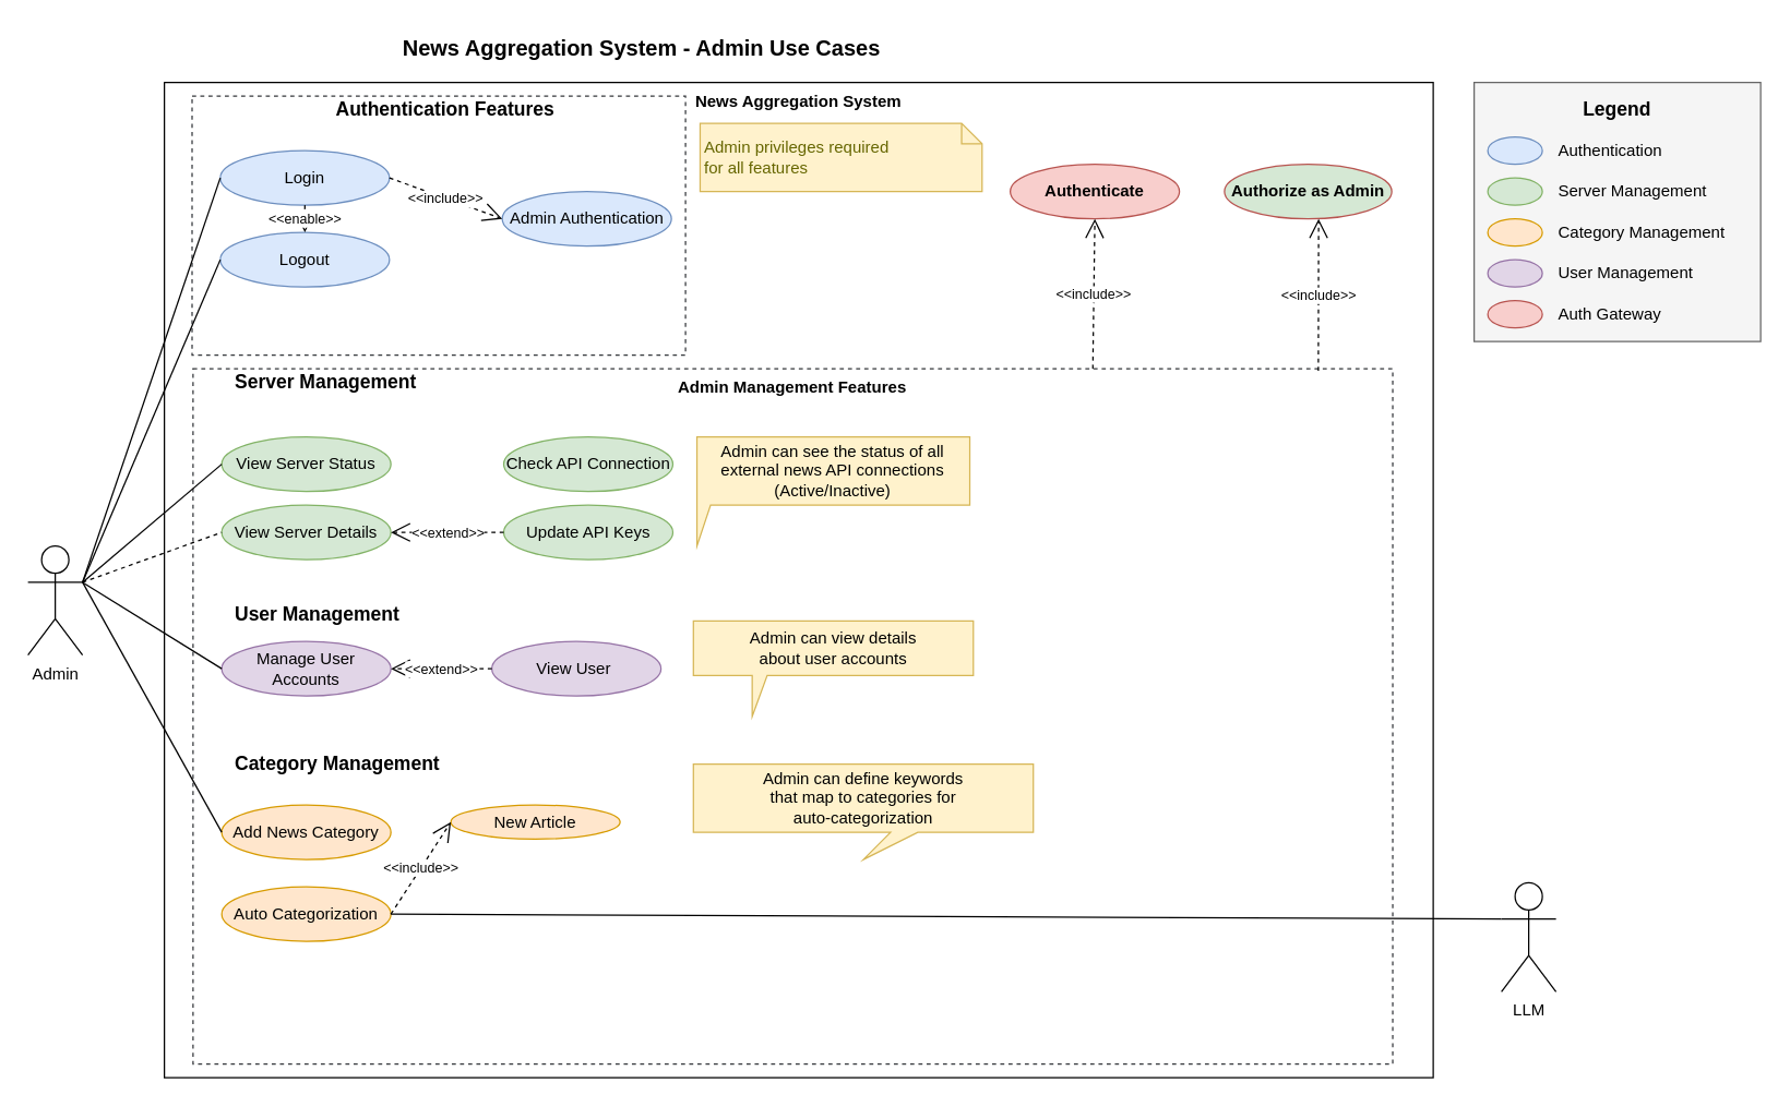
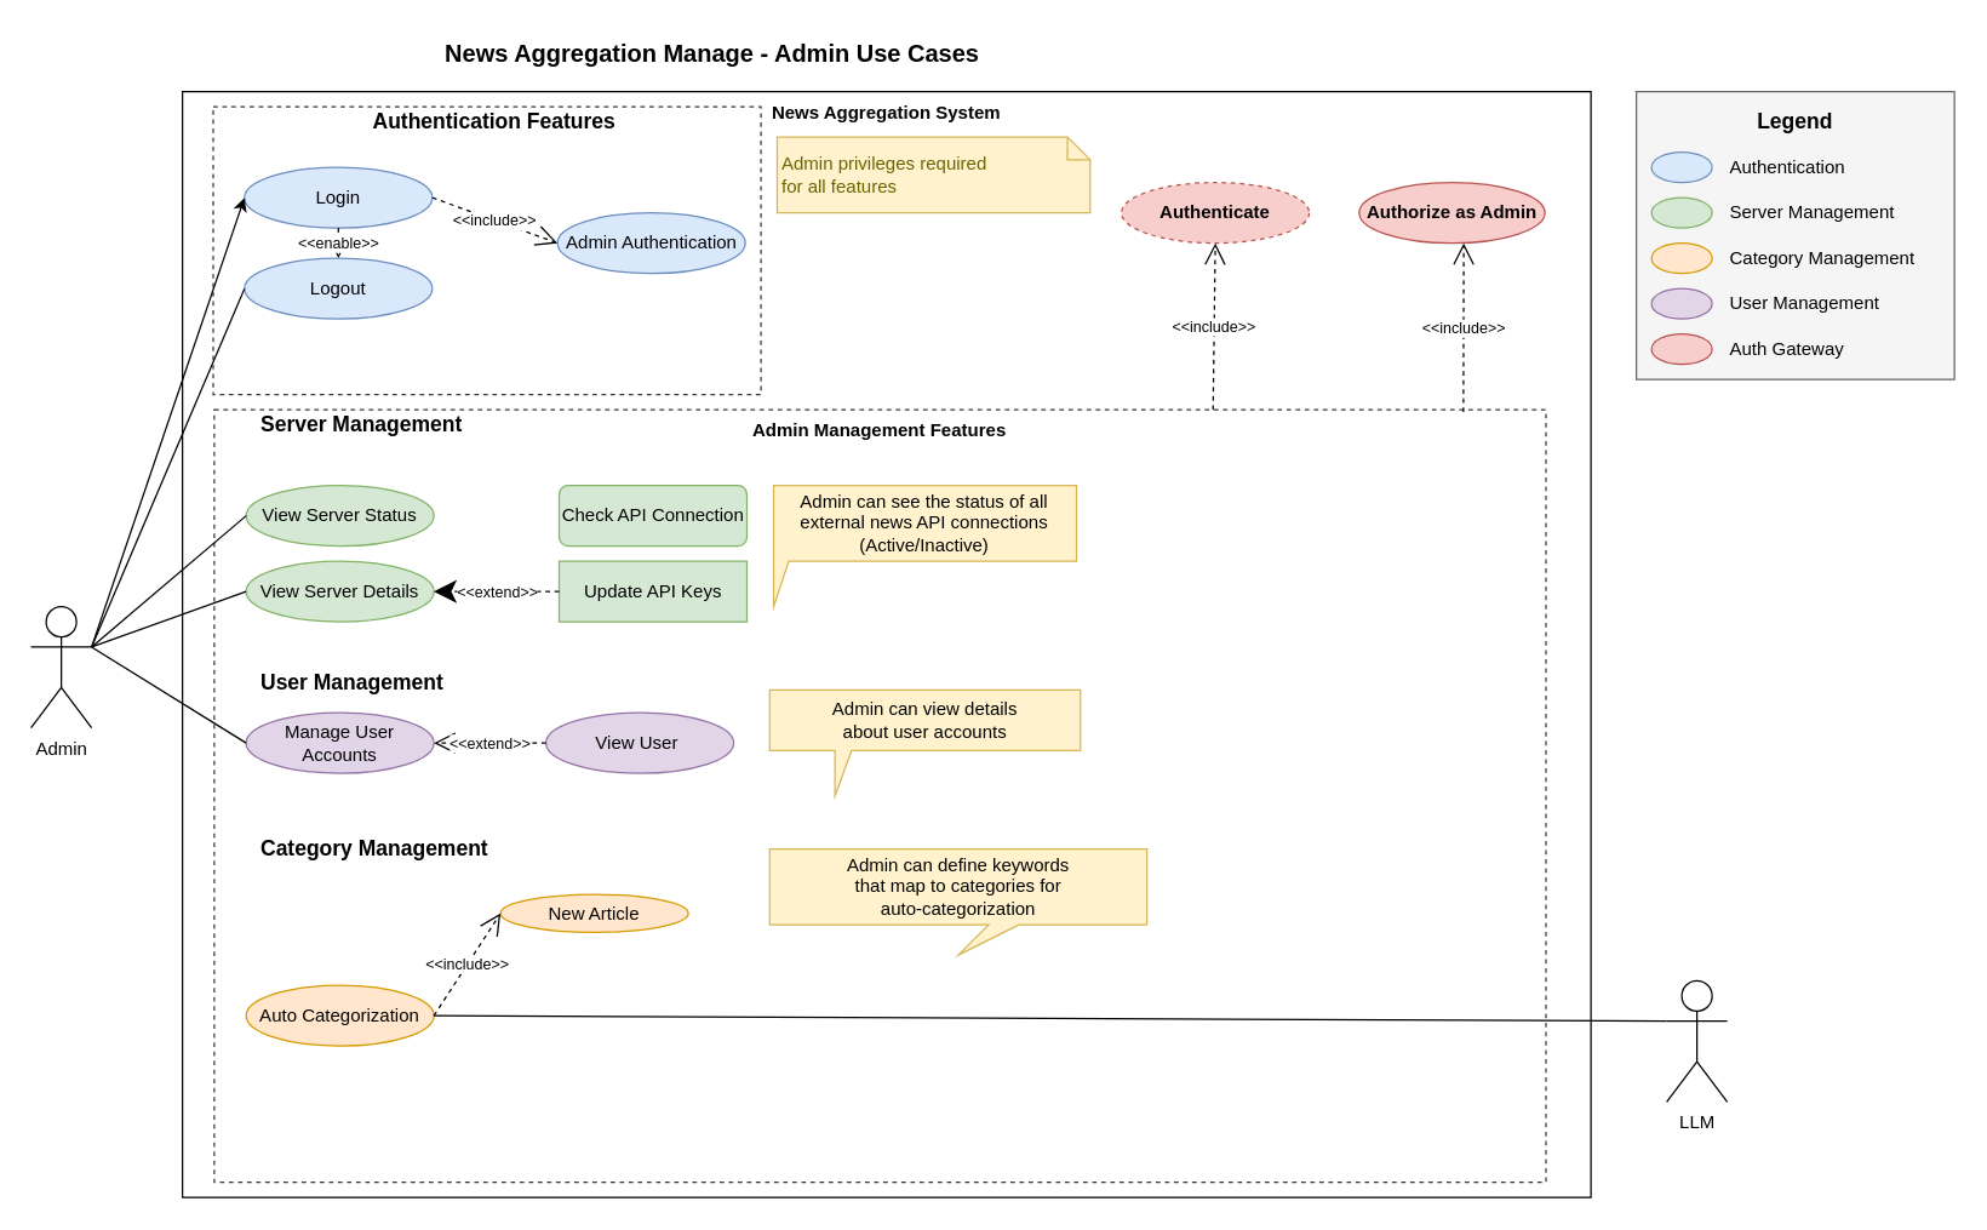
- <mxCell id="2" value="News Aggregation System - Admin Use Cases" style="text;html=1;strokeColor=none;fillColor=none;align=center;verticalAlign=middle;whiteSpace=wrap;rounded=0;fontSize=16;fontStyle=1" parent="1" vertex="1"><mxGeometry x="270" y="20" width="400" height="30" as="geometry" /></mxCell>
+ <mxCell id="2" value="News Aggregation Manage - Admin Use Cases" style="text;html=1;strokeColor=none;fillColor=none;align=center;verticalAlign=middle;whiteSpace=wrap;rounded=0;fontSize=16;fontStyle=1" parent="1" vertex="1"><mxGeometry x="270" y="20" width="400" height="30" as="geometry" /></mxCell>
- <mxCell id="48" value="" style="endArrow=none;html=1;entryX=0;entryY=0.5;entryDx=0;entryDy=0;exitX=1;exitY=0.333;exitDx=0;exitDy=0;exitPerimeter=0;" parent="1" source="15" target="19" edge="1"><mxGeometry width="50" height="50" relative="1" as="geometry" /></mxCell>
+ <mxCell id="48" value="" style="endArrow=classic;html=1;entryX=0;entryY=0.5;entryDx=0;entryDy=0;exitX=1;exitY=0.333;exitDx=0;exitDy=0;exitPerimeter=0;" parent="1" source="15" target="19" edge="1"><mxGeometry width="50" height="50" relative="1" as="geometry" /></mxCell>
- <mxCell id="44" value="Authenticate" style="ellipse;whiteSpace=wrap;html=1;fillColor=#f8cecc;strokeColor=#b85450;fontStyle=1" parent="16" vertex="1"><mxGeometry x="620" y="60" width="124" height="40" as="geometry" /></mxCell>
+ <mxCell id="44" value="Authenticate" style="ellipse;whiteSpace=wrap;html=1;fillColor=#f8cecc;strokeColor=#b85450;fontStyle=1;dashed=1;" parent="16" vertex="1"><mxGeometry x="620" y="60" width="124" height="40" as="geometry" /></mxCell>
- <mxCell id="45" value="Authorize as Admin" style="ellipse;whiteSpace=wrap;html=1;fillColor=#d5e8d4;strokeColor=#b85450;fontStyle=1;" parent="16" vertex="1"><mxGeometry x="777" y="60" width="122.63" height="40" as="geometry" /></mxCell>
+ <mxCell id="45" value="Authorize as Admin" style="ellipse;whiteSpace=wrap;html=1;fillColor=#f8cecc;strokeColor=#b85450;fontStyle=1" parent="16" vertex="1"><mxGeometry x="777" y="60" width="122.63" height="40" as="geometry" /></mxCell>
- <mxCell id="39" value="Check API Connection" style="ellipse;whiteSpace=wrap;html=1;fillColor=#d5e8d4;strokeColor=#82b366;" parent="24" vertex="1"><mxGeometry x="227.7" y="50" width="124" height="40" as="geometry" /></mxCell>
+ <mxCell id="39" value="Check API Connection" style="whiteSpace=wrap;html=1;fillColor=#d5e8d4;strokeColor=#82b366;rounded=1;" parent="24" vertex="1"><mxGeometry x="227.7" y="50" width="124" height="40" as="geometry" /></mxCell>
- <mxCell id="37" value="&lt;font style=&quot;font-size: 10px;&quot;&gt;&amp;lt;&amp;lt;extend&amp;gt;&amp;gt;&lt;/font&gt;" style="endArrow=open;endSize=12;dashed=1;html=1;fontSize=10;exitX=0;exitY=0.5;exitDx=0;exitDy=0;entryX=1;entryY=0.5;entryDx=0;entryDy=0;" parent="24" source="36" target="35" edge="1"><mxGeometry width="160" relative="1" as="geometry"><mxPoint x="227.7" y="480" as="targetPoint" /></mxGeometry></mxCell>
+ <mxCell id="37" value="&lt;font style=&quot;font-size: 10px;&quot;&gt;&amp;lt;&amp;lt;extend&amp;gt;&amp;gt;&lt;/font&gt;" style="endArrow=classic;endSize=12;dashed=1;html=1;fontSize=10;exitX=0;exitY=0.5;exitDx=0;exitDy=0;entryX=1;entryY=0.5;entryDx=0;entryDy=0;" parent="24" source="36" target="35" edge="1"><mxGeometry width="160" relative="1" as="geometry"><mxPoint x="227.7" y="480" as="targetPoint" /></mxGeometry></mxCell>
- <mxCell id="36" value="Update API Keys" style="ellipse;whiteSpace=wrap;html=1;fillColor=#d5e8d4;strokeColor=#82b366;" parent="24" vertex="1"><mxGeometry x="227.7" y="100" width="124" height="40" as="geometry" /></mxCell>
+ <mxCell id="36" value="Update API Keys" style="whiteSpace=wrap;html=1;fillColor=#d5e8d4;strokeColor=#82b366;rounded=0;" parent="24" vertex="1"><mxGeometry x="227.7" y="100" width="124" height="40" as="geometry" /></mxCell>
- <mxCell id="51" value="" style="endArrow=none;html=1;entryX=0;entryY=0.5;entryDx=0;entryDy=0;exitX=1;exitY=0.333;exitDx=0;exitDy=0;exitPerimeter=0;dashed=1;" parent="1" source="15" target="35" edge="1"><mxGeometry width="50" height="50" relative="1" as="geometry" /></mxCell>
+ <mxCell id="51" value="" style="endArrow=none;html=1;entryX=0;entryY=0.5;entryDx=0;entryDy=0;exitX=1;exitY=0.333;exitDx=0;exitDy=0;exitPerimeter=0;" parent="1" source="15" target="35" edge="1"><mxGeometry width="50" height="50" relative="1" as="geometry" /></mxCell>
- <mxCell id="53" value="" style="endArrow=none;html=1;entryX=0;entryY=0.5;entryDx=0;entryDy=0;exitX=1;exitY=0.333;exitDx=0;exitDy=0;exitPerimeter=0;" parent="1" source="15" target="31" edge="1"><mxGeometry width="50" height="50" relative="1" as="geometry" /></mxCell>
- <mxCell id="31" value="Add News Category" style="ellipse;whiteSpace=wrap;html=1;fillColor=#ffe6cc;strokeColor=#d79b00;" parent="24" vertex="1"><mxGeometry x="21.033" y="320" width="124.0" height="40" as="geometry" /></mxCell>
